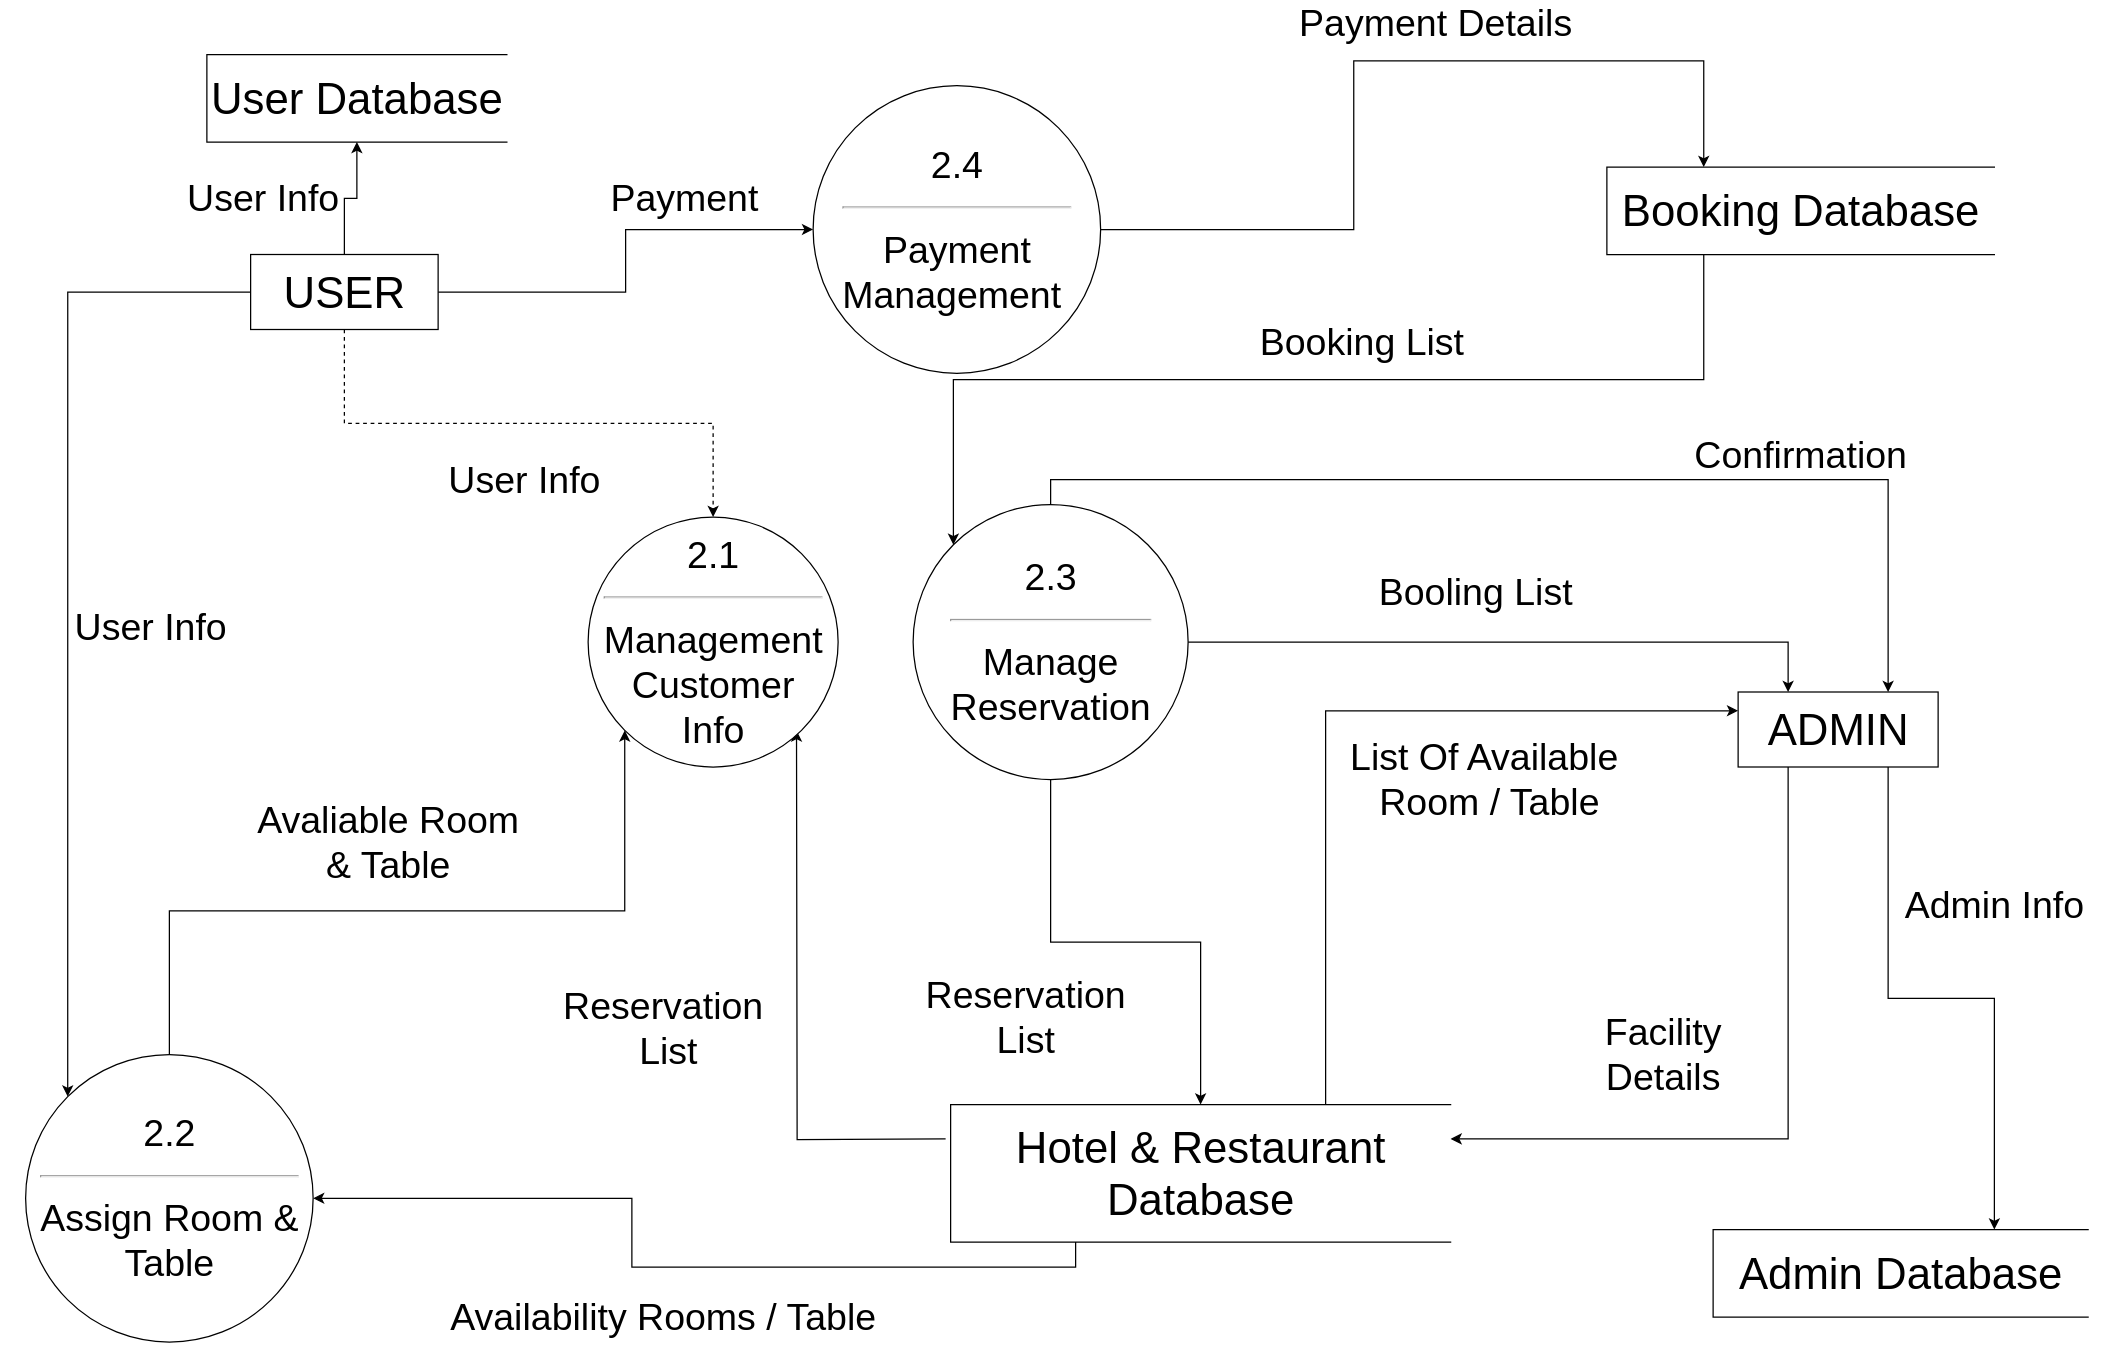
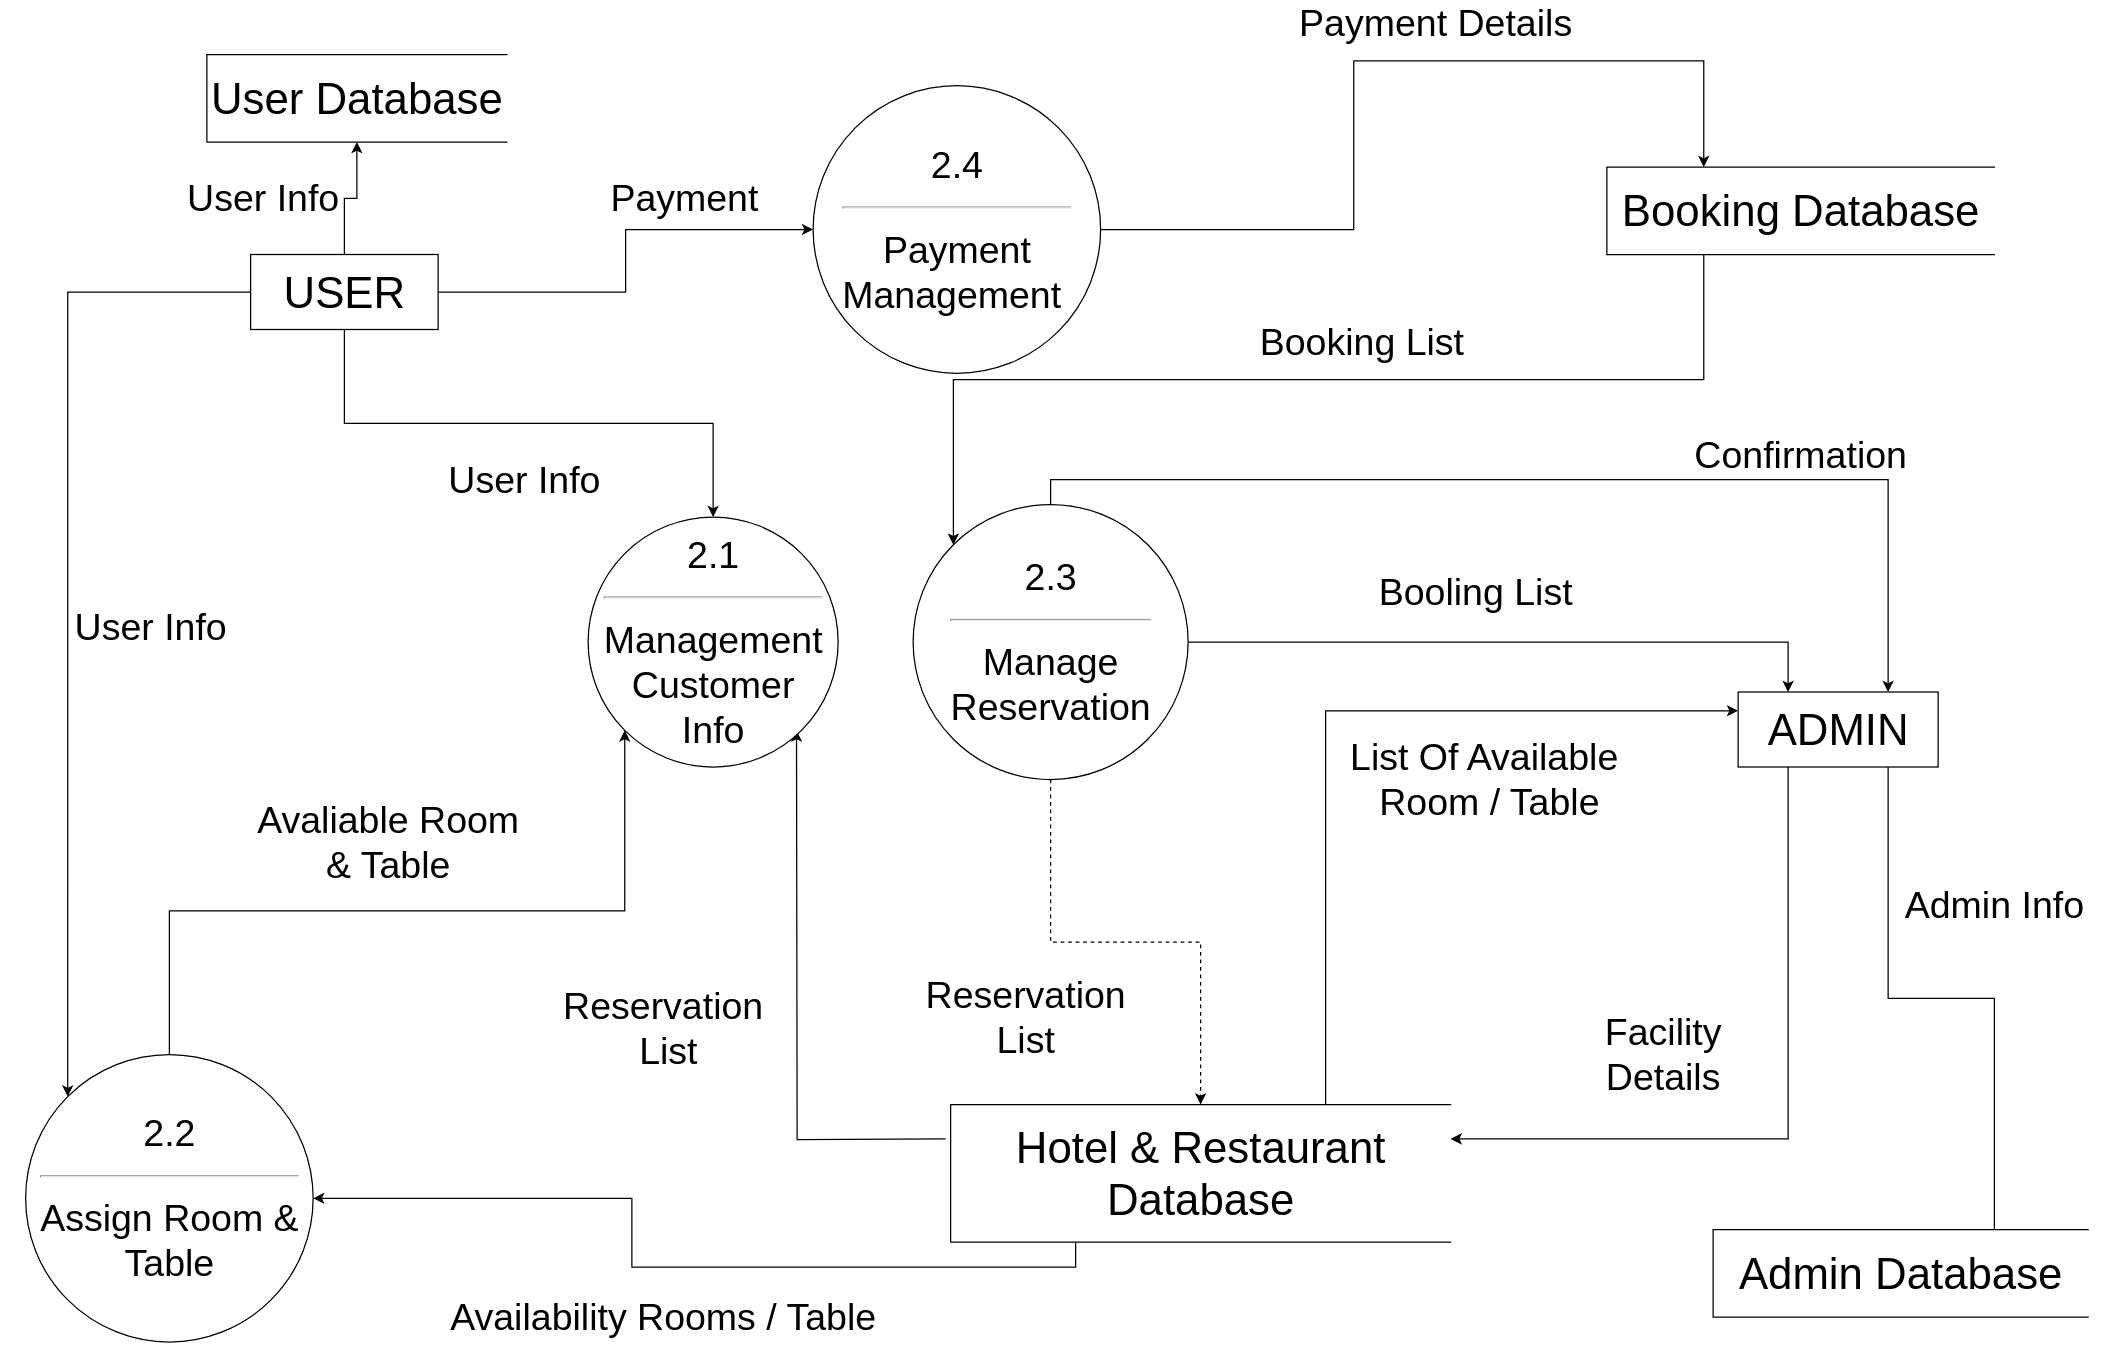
- <mxCell id="10" value="User Info" style="edgeStyle=orthogonalEdgeStyle;rounded=0;orthogonalLoop=1;jettySize=auto;html=1;exitX=0.5;exitY=1;exitDx=0;exitDy=0;entryX=0.5;entryY=0;entryDx=0;entryDy=0;fontSize=30;dashed=1;" parent="1" source="14" target="18" edge="1"><mxGeometry x="-0.014" y="-45" relative="1" as="geometry"><mxPoint as="offset" /></mxGeometry></mxCell>
+ <mxCell id="10" value="User Info" style="edgeStyle=orthogonalEdgeStyle;rounded=0;orthogonalLoop=1;jettySize=auto;html=1;exitX=0.5;exitY=1;exitDx=0;exitDy=0;entryX=0.5;entryY=0;entryDx=0;entryDy=0;fontSize=30;" parent="1" source="14" target="18" edge="1"><mxGeometry x="-0.014" y="-45" relative="1" as="geometry"><mxPoint as="offset" /></mxGeometry></mxCell>
- <mxCell id="25" value="Reservation&lt;br style=&quot;font-size: 30px;&quot;&gt;List" style="edgeStyle=orthogonalEdgeStyle;rounded=0;orthogonalLoop=1;jettySize=auto;html=1;exitX=0.5;exitY=1;exitDx=0;exitDy=0;fontSize=30;" parent="1" source="26" target="8" edge="1"><mxGeometry x="-0.316" y="-63" relative="1" as="geometry"><mxPoint x="-20" y="-3" as="offset" /></mxGeometry></mxCell>
+ <mxCell id="25" value="Reservation&lt;br style=&quot;font-size: 30px;&quot;&gt;List" style="edgeStyle=orthogonalEdgeStyle;rounded=0;orthogonalLoop=1;jettySize=auto;html=1;exitX=0.5;exitY=1;exitDx=0;exitDy=0;fontSize=30;dashed=1;" parent="1" source="26" target="8" edge="1"><mxGeometry x="-0.316" y="-63" relative="1" as="geometry"><mxPoint x="-20" y="-3" as="offset" /></mxGeometry></mxCell>
- <mxCell id="15" value="Admin Info" style="edgeStyle=orthogonalEdgeStyle;rounded=0;orthogonalLoop=1;jettySize=auto;html=1;exitX=0.75;exitY=1;exitDx=0;exitDy=0;entryX=0.75;entryY=0;entryDx=0;entryDy=0;fontSize=30;" parent="1" source="17" target="9" edge="1"><mxGeometry x="0.187" y="-75" relative="1" as="geometry"><mxPoint x="75" y="-75" as="offset" /></mxGeometry></mxCell>
+ <mxCell id="15" value="Admin Info" style="edgeStyle=orthogonalEdgeStyle;rounded=0;orthogonalLoop=1;jettySize=auto;html=1;exitX=0.75;exitY=1;exitDx=0;exitDy=0;entryX=0.75;entryY=0;entryDx=0;entryDy=0;fontSize=30;endArrow=none;" parent="1" source="17" target="9" edge="1"><mxGeometry x="0.187" y="-75" relative="1" as="geometry"><mxPoint x="75" y="-75" as="offset" /></mxGeometry></mxCell>
